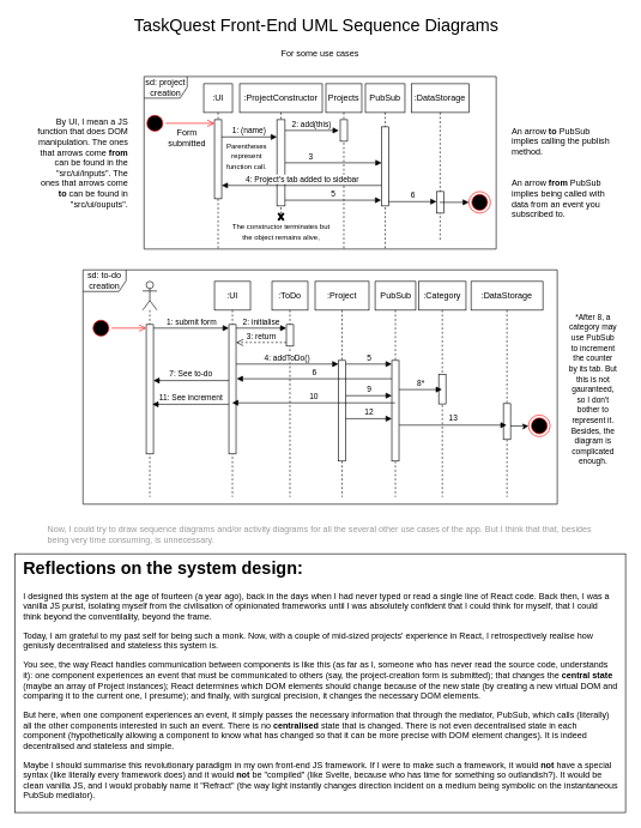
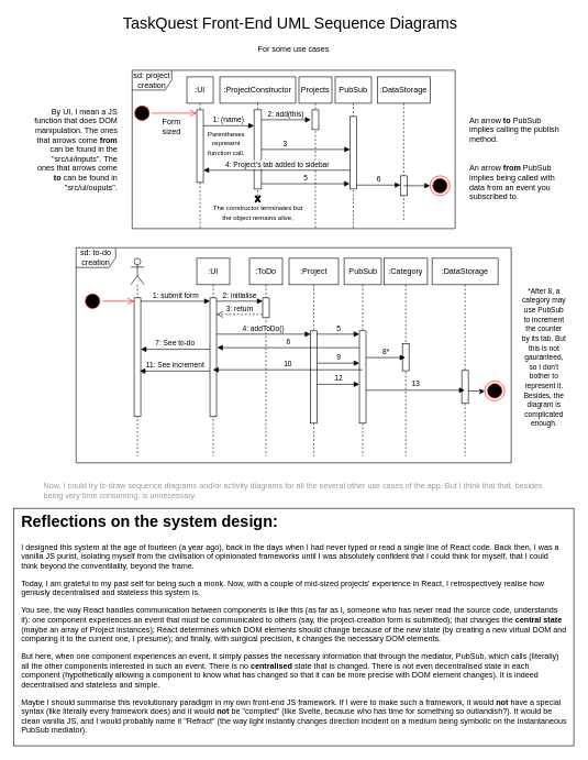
- <mxCell id="12" value="Form submitted" style="text;html=1;align=center;verticalAlign=middle;whiteSpace=wrap;rounded=0;" parent="1" vertex="1"><mxGeometry x="230" y="176" width="60" height="30" as="geometry" /></mxCell>
+ <mxCell id="12" value="Form sized" style="text;html=1;align=center;verticalAlign=middle;whiteSpace=wrap;rounded=0;" parent="1" vertex="1"><mxGeometry x="230" y="176" width="60" height="30" as="geometry" /></mxCell>
